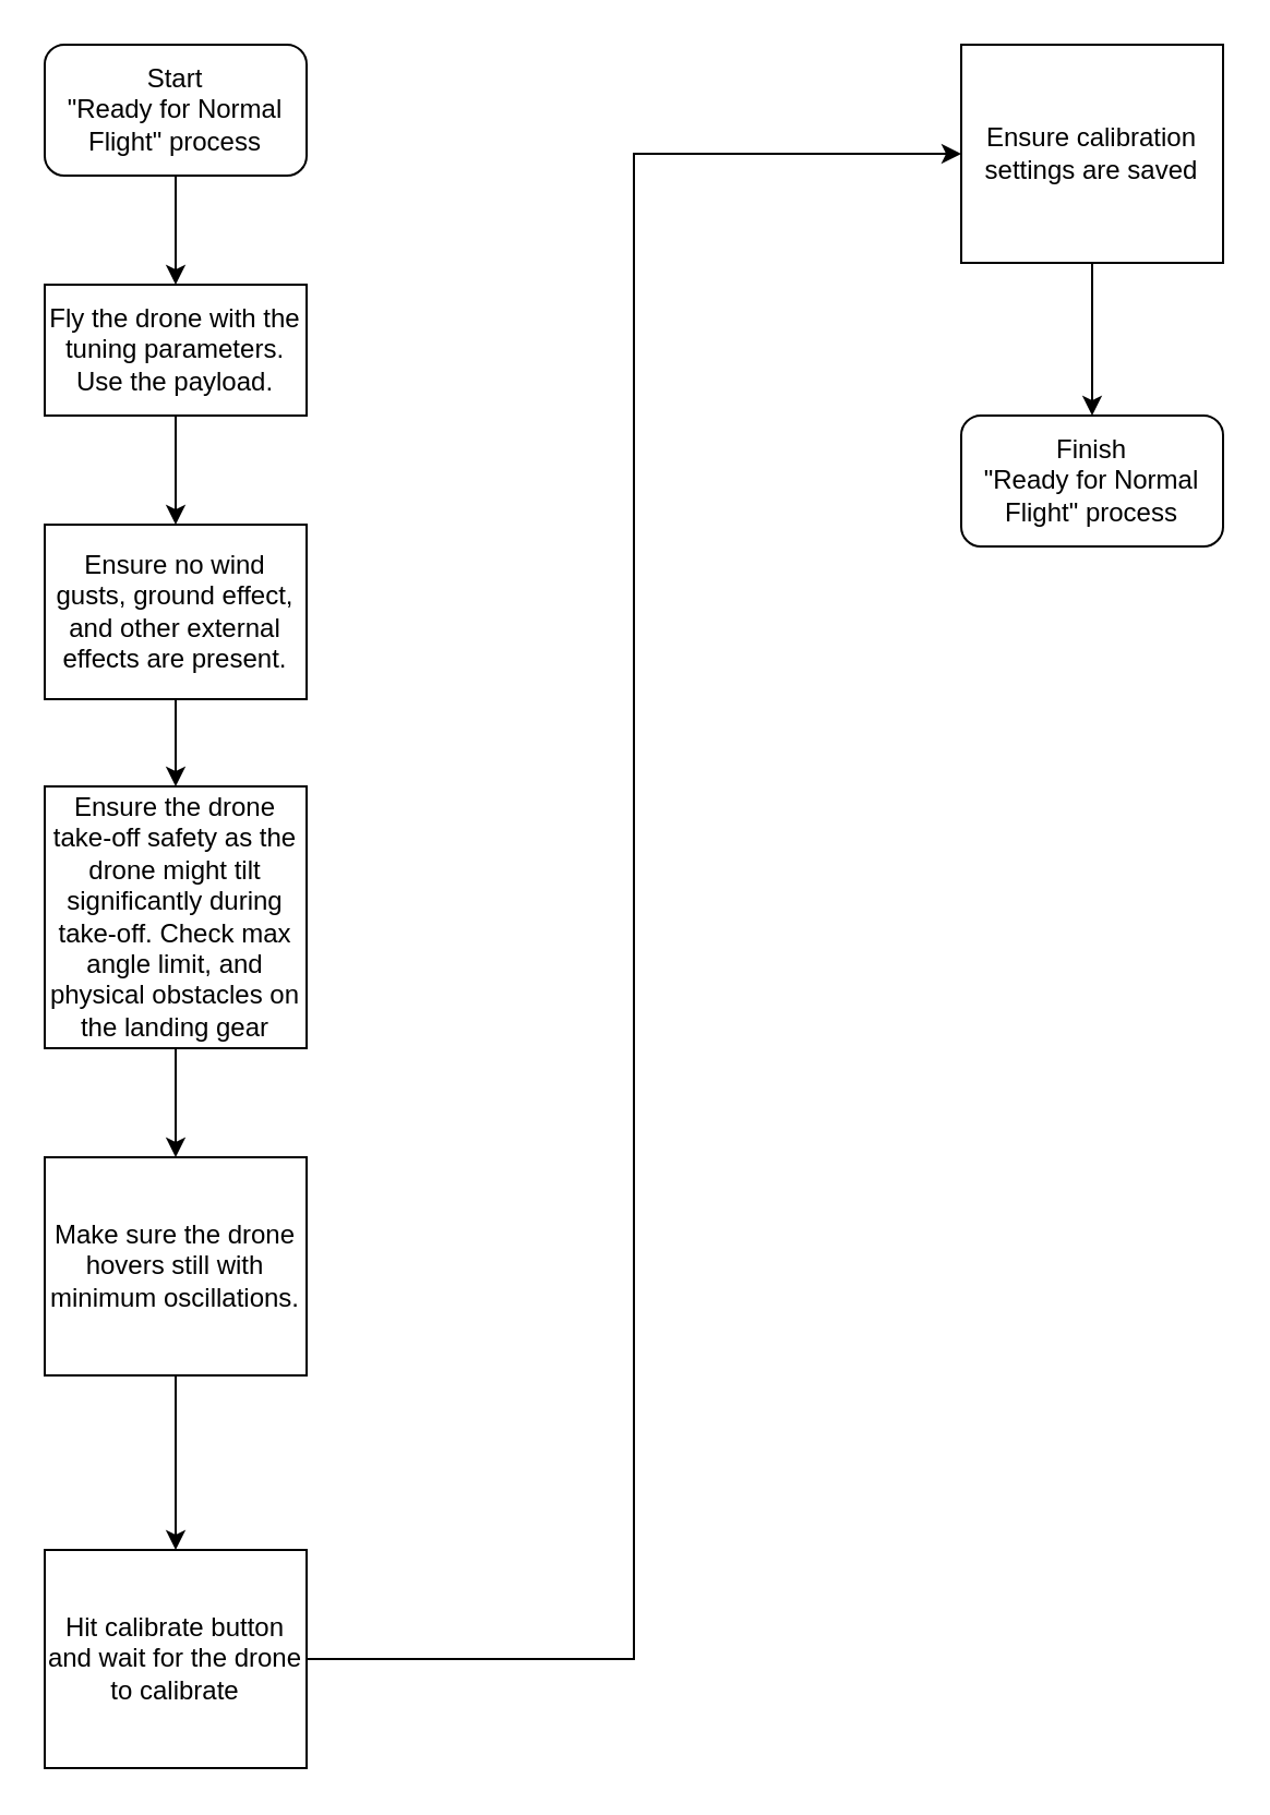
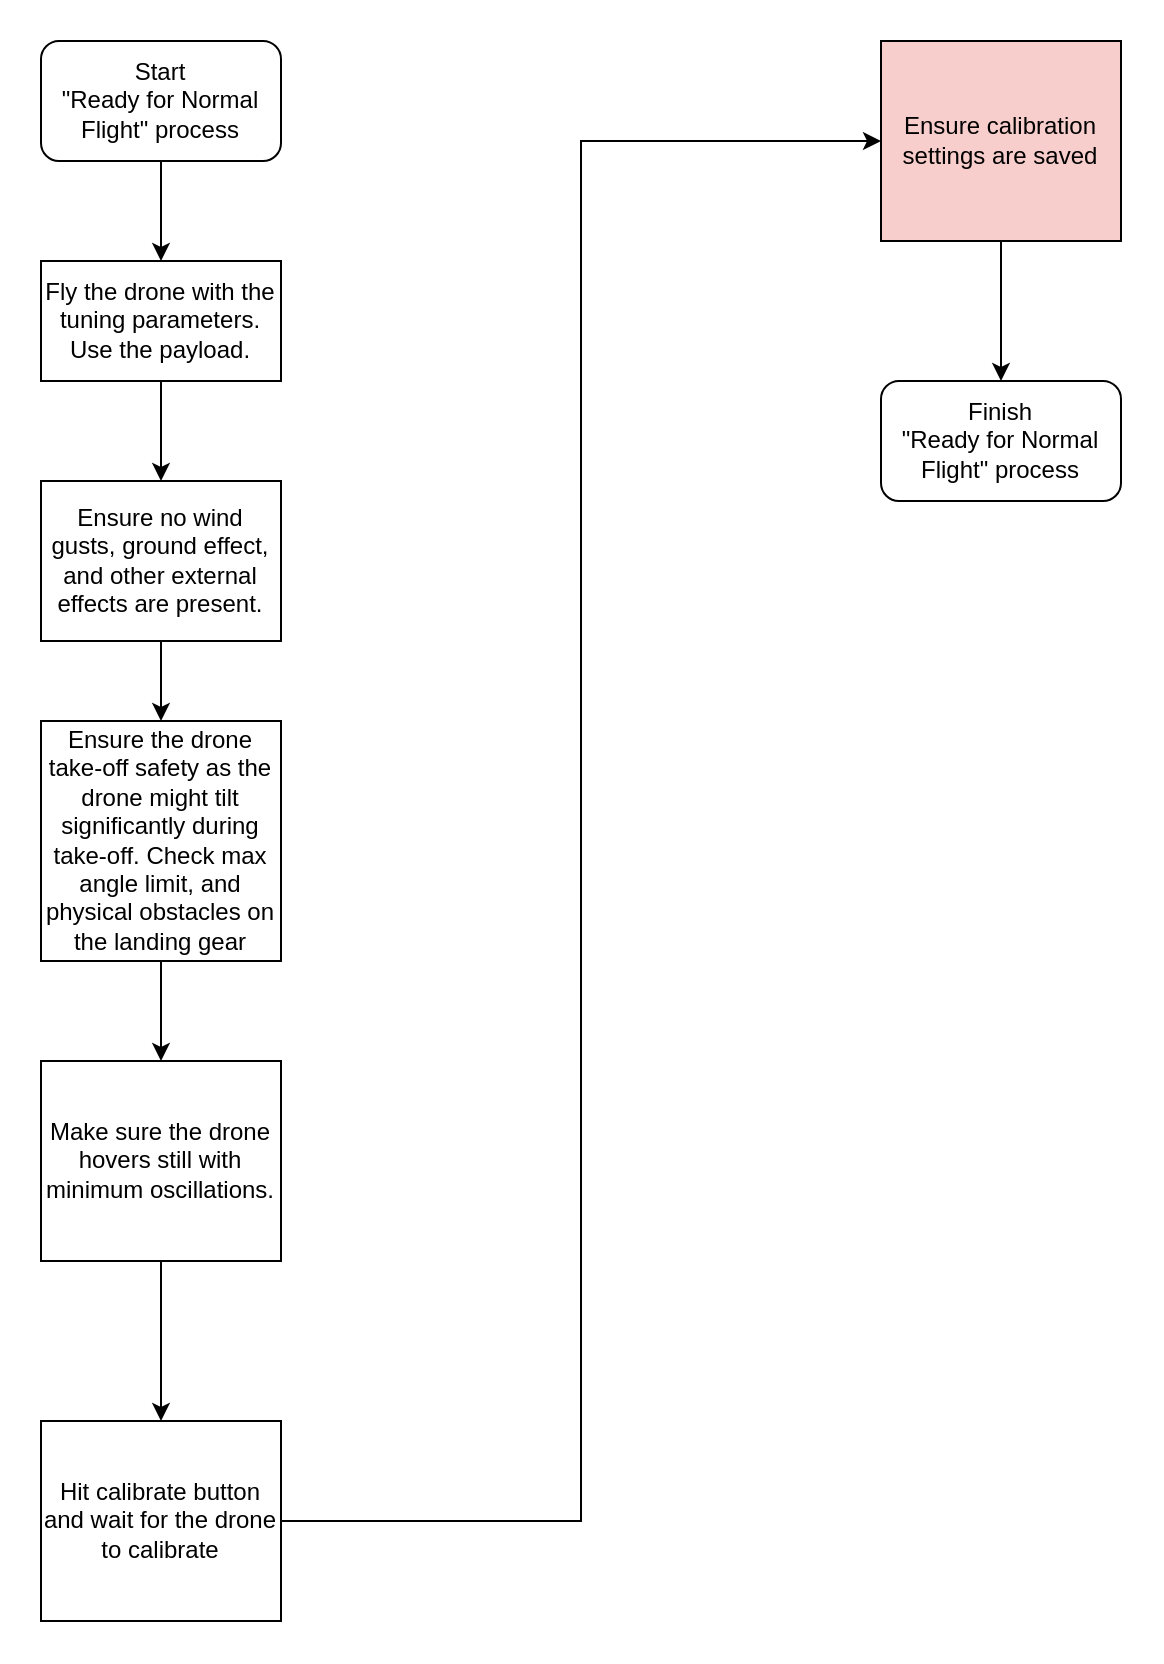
- <mxCell id="15" value="Ensure calibration settings are saved" style="rounded=0;whiteSpace=wrap;html=1;" parent="1" vertex="1"><mxGeometry x="440" y="20" width="120" height="100" as="geometry" /></mxCell>
+ <mxCell id="15" value="Ensure calibration settings are saved" style="rounded=0;whiteSpace=wrap;html=1;fillColor=#f8cecc;" parent="1" vertex="1"><mxGeometry x="440" y="20" width="120" height="100" as="geometry" /></mxCell>
